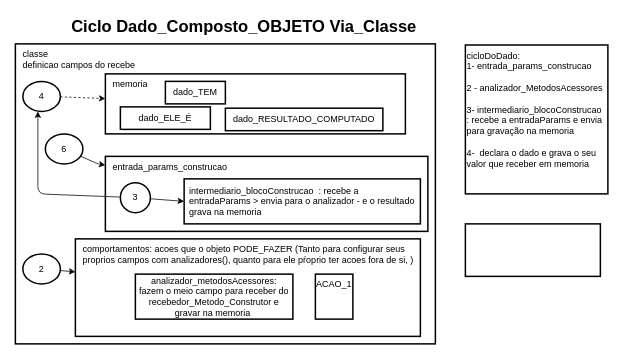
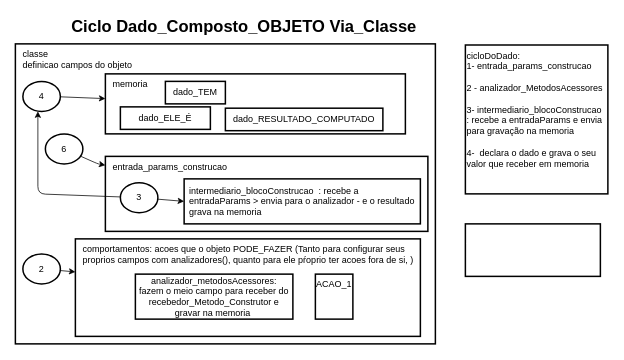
- <mxCell id="2" value="classe &lt;br&gt;definicao campos do recebe" style="text;html=1;align=left;verticalAlign=top;rounded=0;strokeColor=default;strokeWidth=2;whiteSpace=wrap;spacingLeft=8;" parent="1" vertex="1"><mxGeometry x="20" y="58" width="560" height="400" as="geometry" /></mxCell>
+ <mxCell id="2" value="classe &lt;br&gt;definicao campos do objeto" style="text;html=1;align=left;verticalAlign=top;rounded=0;strokeColor=default;strokeWidth=2;whiteSpace=wrap;spacingLeft=8;" parent="1" vertex="1"><mxGeometry x="20" y="58" width="560" height="400" as="geometry" /></mxCell>
- <mxCell id="10" style="edgeStyle=none;html=1;dashed=1;" parent="1" source="11" target="3" edge="1"><mxGeometry relative="1" as="geometry" /></mxCell>
+ <mxCell id="10" style="edgeStyle=none;html=1;" parent="1" source="11" target="3" edge="1"><mxGeometry relative="1" as="geometry" /></mxCell>
- <mxCell id="21" value="3" style="ellipse;whiteSpace=wrap;html=1;strokeColor=default;strokeWidth=2;" parent="1" vertex="1"><mxGeometry x="160" y="243" width="40" height="40" as="geometry" /></mxCell>
+ <mxCell id="21" value="3" style="ellipse;whiteSpace=wrap;html=1;strokeColor=default;strokeWidth=2;" parent="1" vertex="1"><mxGeometry x="160" y="243" width="50" height="40" as="geometry" /></mxCell>
